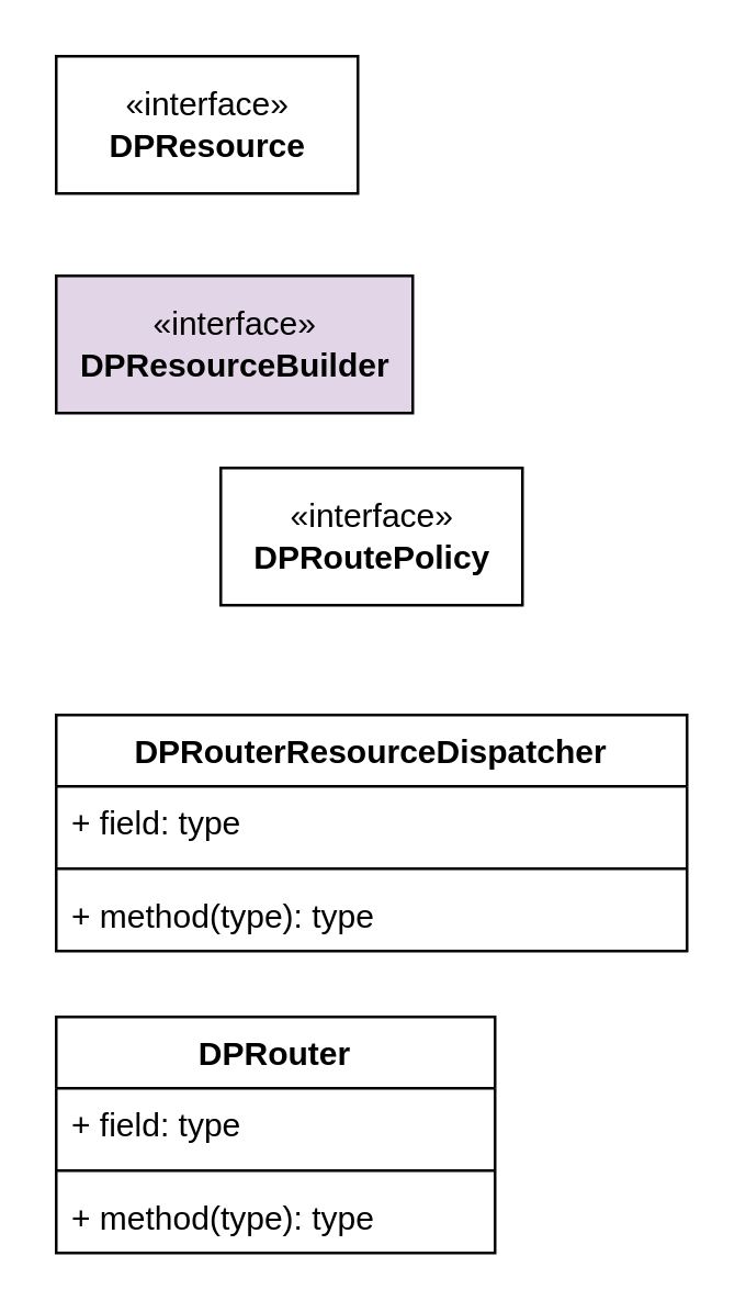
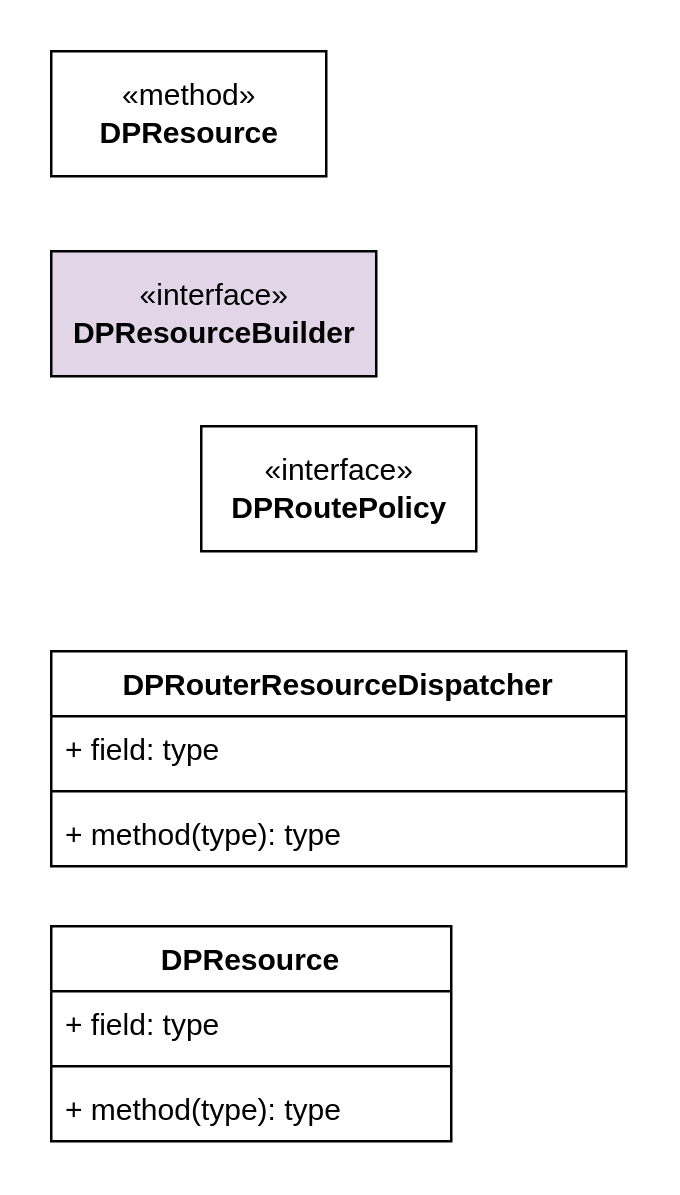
- <mxCell id="3" value="«interface»&lt;br&gt;&lt;b&gt;DPResource&lt;/b&gt;" style="html=1;" vertex="1" parent="1"><mxGeometry x="20" y="20" width="110" height="50" as="geometry" /></mxCell>
+ <mxCell id="3" value="«method»&lt;br&gt;&lt;b&gt;DPResource&lt;/b&gt;" style="html=1;" vertex="1" parent="1"><mxGeometry x="20" y="20" width="110" height="50" as="geometry" /></mxCell>
- <mxCell id="9" value="DPRouter" style="swimlane;fontStyle=1;align=center;verticalAlign=top;childLayout=stackLayout;horizontal=1;startSize=26;horizontalStack=0;resizeParent=1;resizeParentMax=0;resizeLast=0;collapsible=1;marginBottom=0;" vertex="1" parent="1"><mxGeometry x="20" y="370" width="160" height="86" as="geometry"><mxRectangle x="110" y="420" width="90" height="26" as="alternateBounds" /></mxGeometry></mxCell>
+ <mxCell id="9" value="DPResource" style="swimlane;fontStyle=1;align=center;verticalAlign=top;childLayout=stackLayout;horizontal=1;startSize=26;horizontalStack=0;resizeParent=1;resizeParentMax=0;resizeLast=0;collapsible=1;marginBottom=0;" vertex="1" parent="1"><mxGeometry x="20" y="370" width="160" height="86" as="geometry"><mxRectangle x="110" y="420" width="90" height="26" as="alternateBounds" /></mxGeometry></mxCell>
